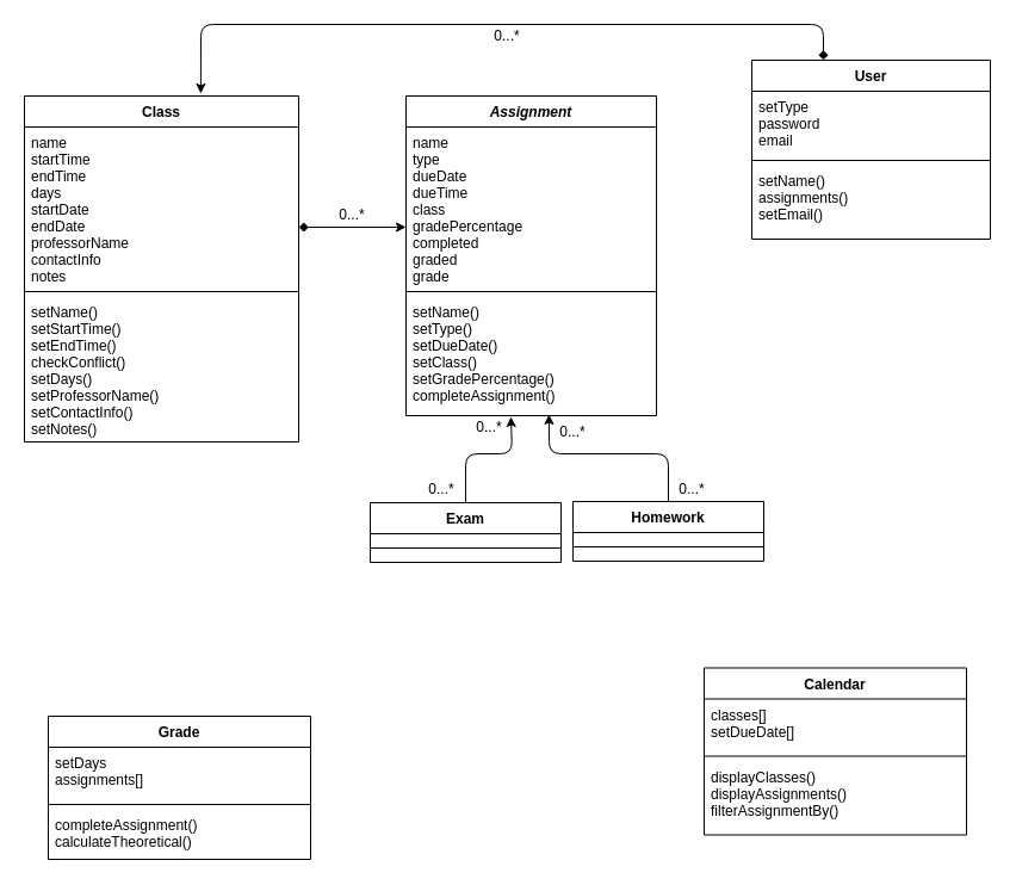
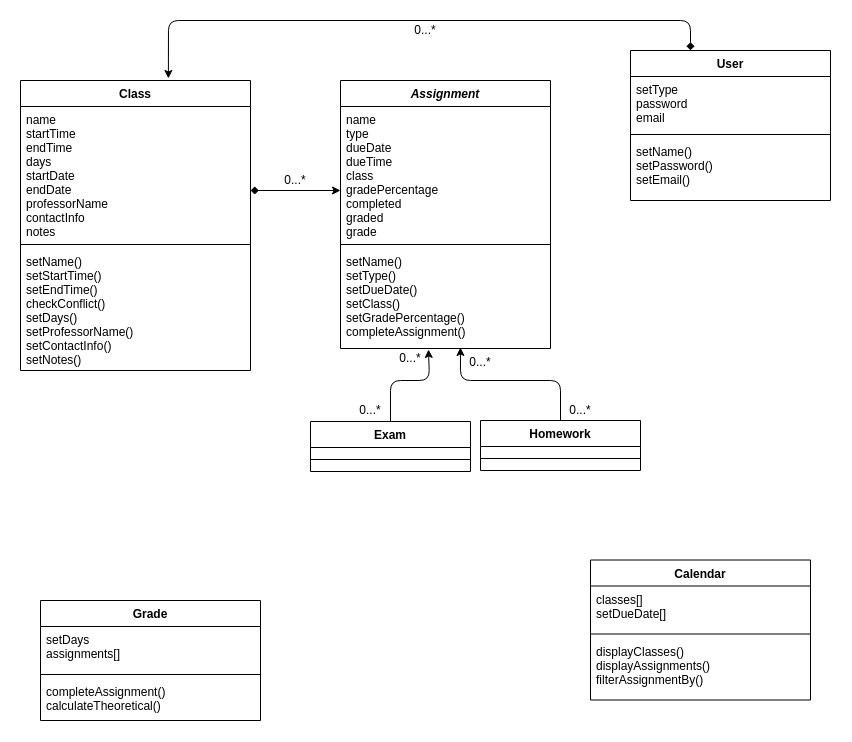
- <mxCell id="13" value="setName()&#10;assignments()&#10;setEmail()&#10;" style="text;strokeColor=none;fillColor=none;align=left;verticalAlign=top;spacingLeft=4;spacingRight=4;overflow=hidden;rotatable=0;points=[[0,0.5],[1,0.5]];portConstraint=eastwest;" parent="10" vertex="1"><mxGeometry y="88" width="200" height="62" as="geometry" /></mxCell>
+ <mxCell id="13" value="setName()&#10;setPassword()&#10;setEmail()&#10;" style="text;strokeColor=none;fillColor=none;align=left;verticalAlign=top;spacingLeft=4;spacingRight=4;overflow=hidden;rotatable=0;points=[[0,0.5],[1,0.5]];portConstraint=eastwest;" parent="10" vertex="1"><mxGeometry y="88" width="200" height="62" as="geometry" /></mxCell>
